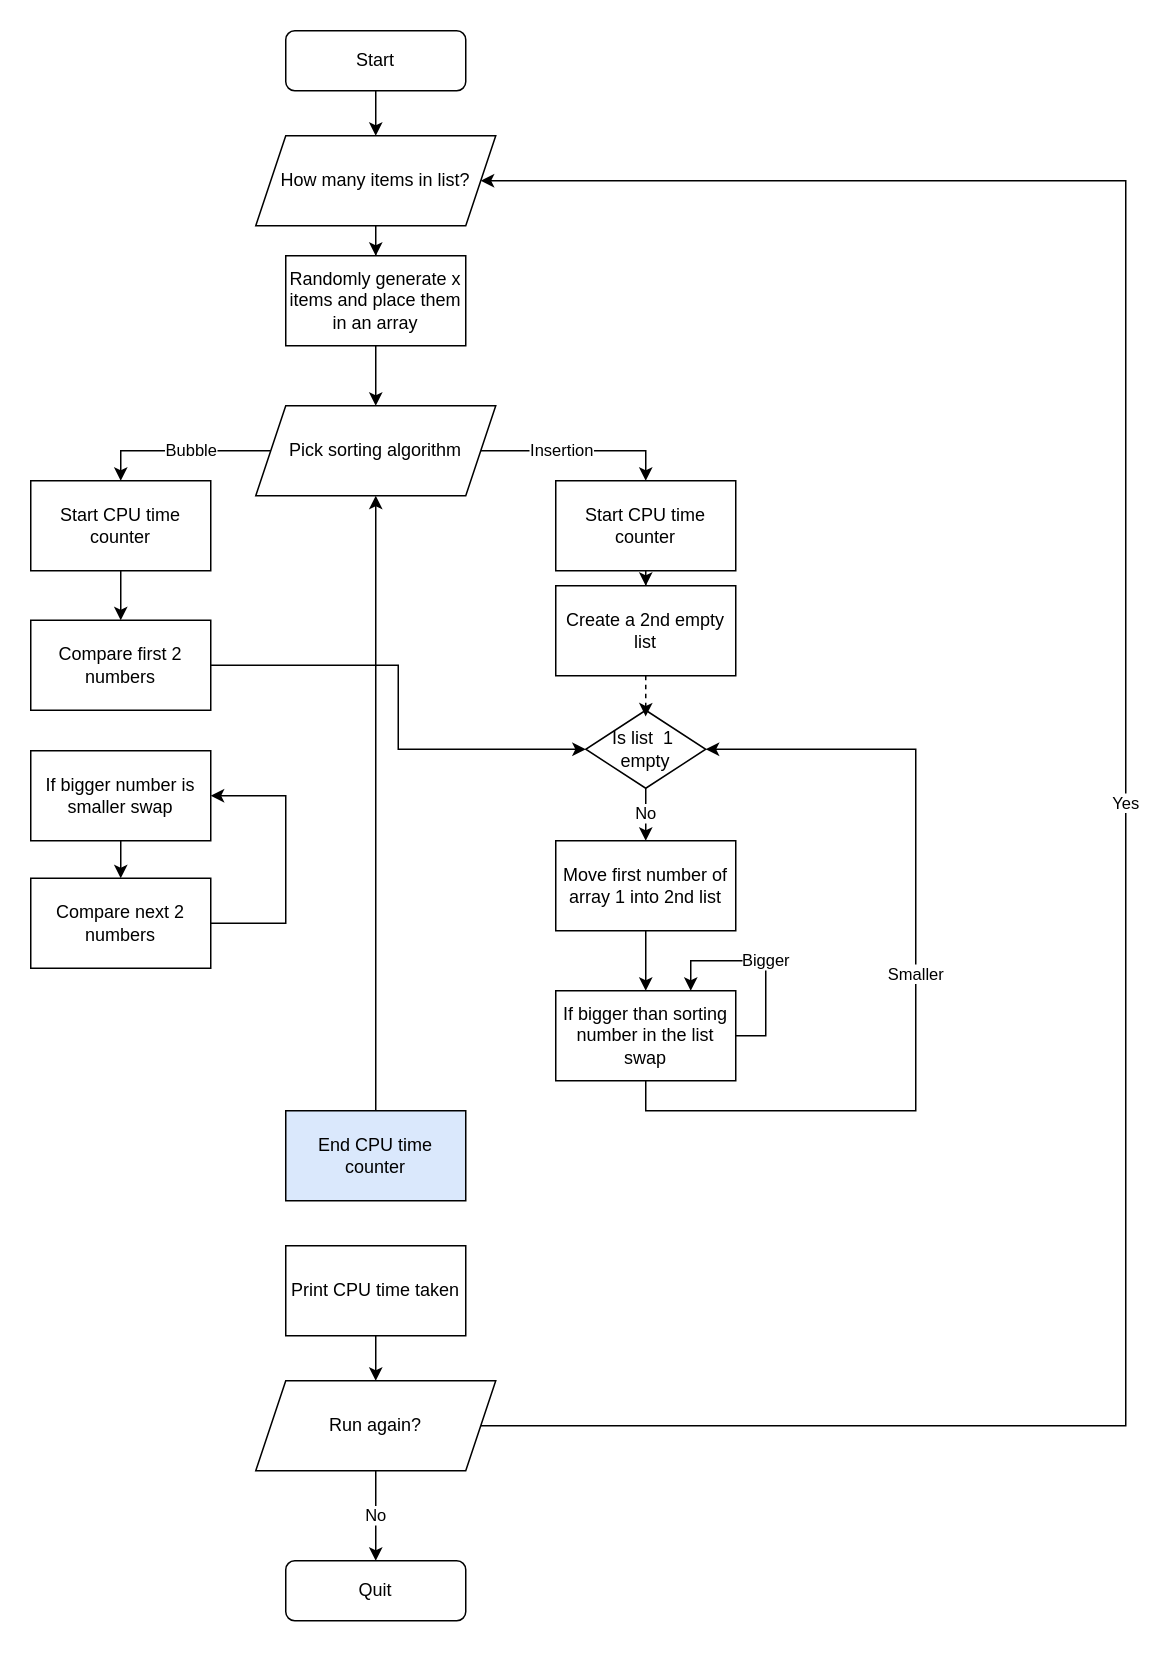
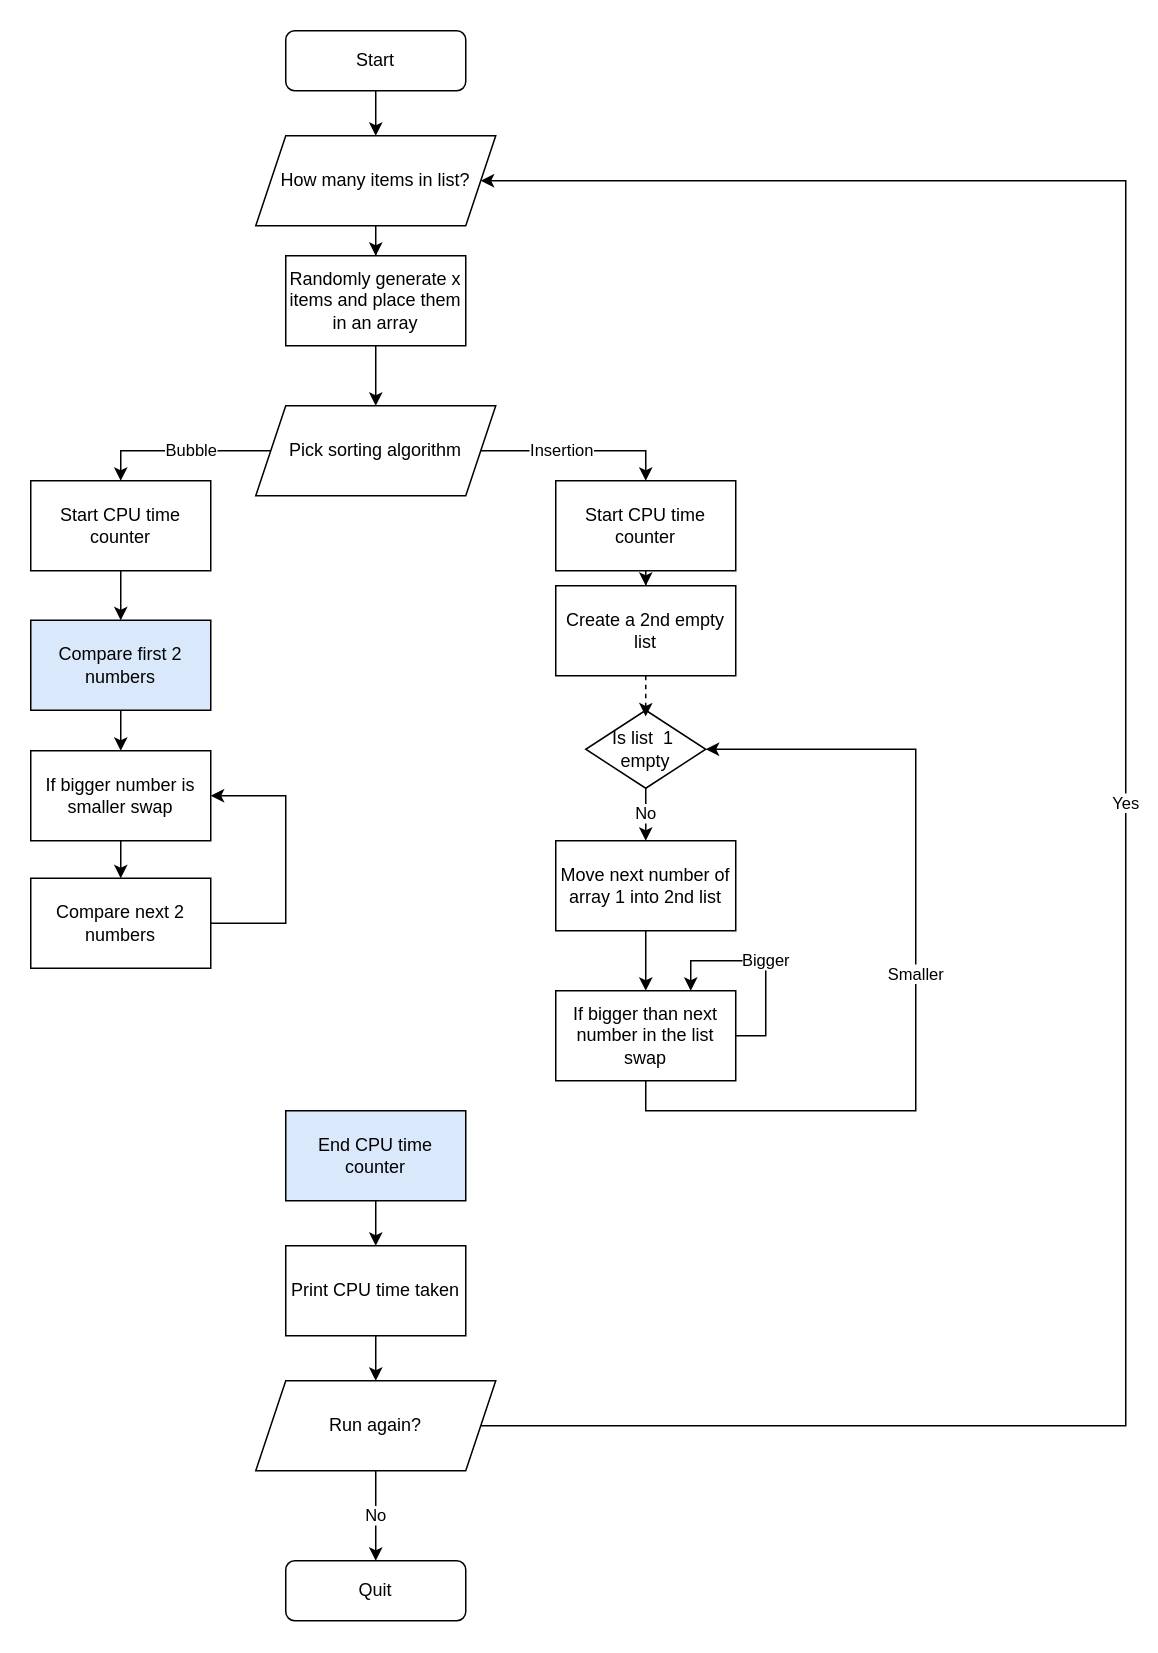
- <mxCell id="33" value="Compare first 2 numbers" style="rounded=0;whiteSpace=wrap;html=1;" vertex="1" parent="1"><mxGeometry x="20" y="413" width="120" height="60" as="geometry" /></mxCell>
+ <mxCell id="33" value="Compare first 2 numbers" style="rounded=0;whiteSpace=wrap;html=1;fillColor=#dae8fc;" vertex="1" parent="1"><mxGeometry x="20" y="413" width="120" height="60" as="geometry" /></mxCell>
- <mxCell id="32" style="edgeStyle=orthogonalEdgeStyle;rounded=0;orthogonalLoop=1;jettySize=auto;html=1;" edge="1" parent="1" source="33" target="22"><mxGeometry relative="1" as="geometry" /></mxCell>
+ <mxCell id="32" style="edgeStyle=orthogonalEdgeStyle;rounded=0;orthogonalLoop=1;jettySize=auto;html=1;entryX=0.5;entryY=0;entryDx=0;entryDy=0;" edge="1" parent="1" source="33" target="35"><mxGeometry relative="1" as="geometry" /></mxCell>
- <mxCell id="24" style="edgeStyle=orthogonalEdgeStyle;rounded=0;orthogonalLoop=1;jettySize=auto;html=1;" edge="1" parent="1" source="25" target="10"><mxGeometry relative="1" as="geometry" /></mxCell>
+ <mxCell id="24" style="edgeStyle=orthogonalEdgeStyle;rounded=0;orthogonalLoop=1;jettySize=auto;html=1;entryX=0.5;entryY=0;entryDx=0;entryDy=0;" edge="1" parent="1" source="25" target="27"><mxGeometry relative="1" as="geometry" /></mxCell>
- <mxCell id="17" value="Move first number of array 1 into 2nd list" style="rounded=0;whiteSpace=wrap;html=1;" vertex="1" parent="1"><mxGeometry x="370" y="560" width="120" height="60" as="geometry" /></mxCell>
+ <mxCell id="17" value="Move next number of array 1 into 2nd list" style="rounded=0;whiteSpace=wrap;html=1;" vertex="1" parent="1"><mxGeometry x="370" y="560" width="120" height="60" as="geometry" /></mxCell>
- <mxCell id="20" value="If bigger than sorting number in the list swap" style="rounded=0;whiteSpace=wrap;html=1;" vertex="1" parent="1"><mxGeometry x="370" y="660" width="120" height="60" as="geometry" /></mxCell>
+ <mxCell id="20" value="If bigger than next number in the list swap" style="rounded=0;whiteSpace=wrap;html=1;" vertex="1" parent="1"><mxGeometry x="370" y="660" width="120" height="60" as="geometry" /></mxCell>
